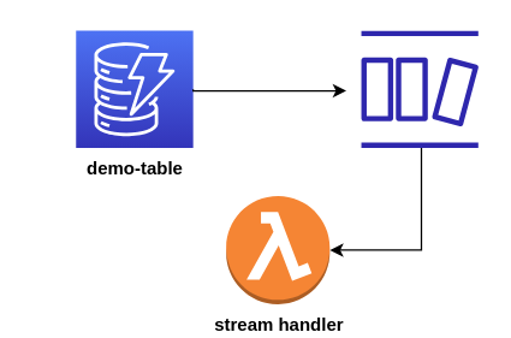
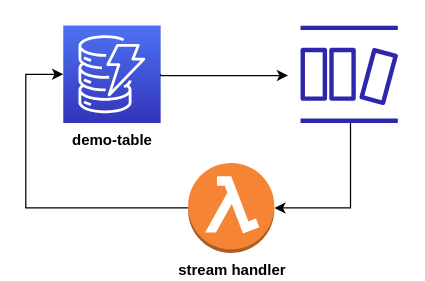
+ <mxCell id="7" style="edgeStyle=orthogonalEdgeStyle;rounded=0;orthogonalLoop=1;jettySize=auto;html=1;startArrow=none;startFill=0;strokeColor=#000000;entryX=0;entryY=0.5;entryDx=0;entryDy=0;entryPerimeter=0;exitX=0;exitY=0.5;exitDx=0;exitDy=0;exitPerimeter=0;" parent="1" source="3" target="4" edge="1"><mxGeometry relative="1" as="geometry"><mxPoint x="91.25" y="318.06" as="targetPoint" /><Array as="points"><mxPoint x="20" y="166" /><mxPoint x="20" y="59" /></Array><mxPoint x="119.25" y="229.995" as="sourcePoint" /></mxGeometry></mxCell>
